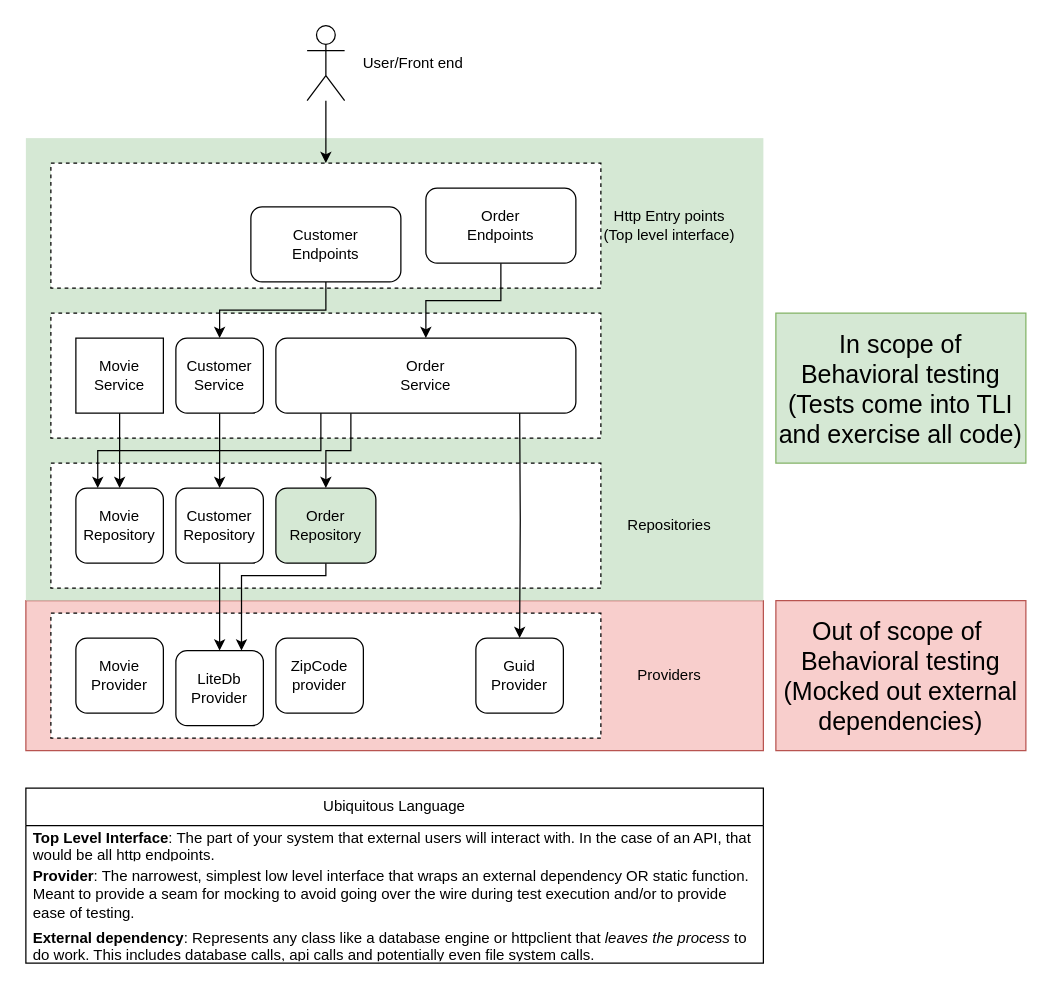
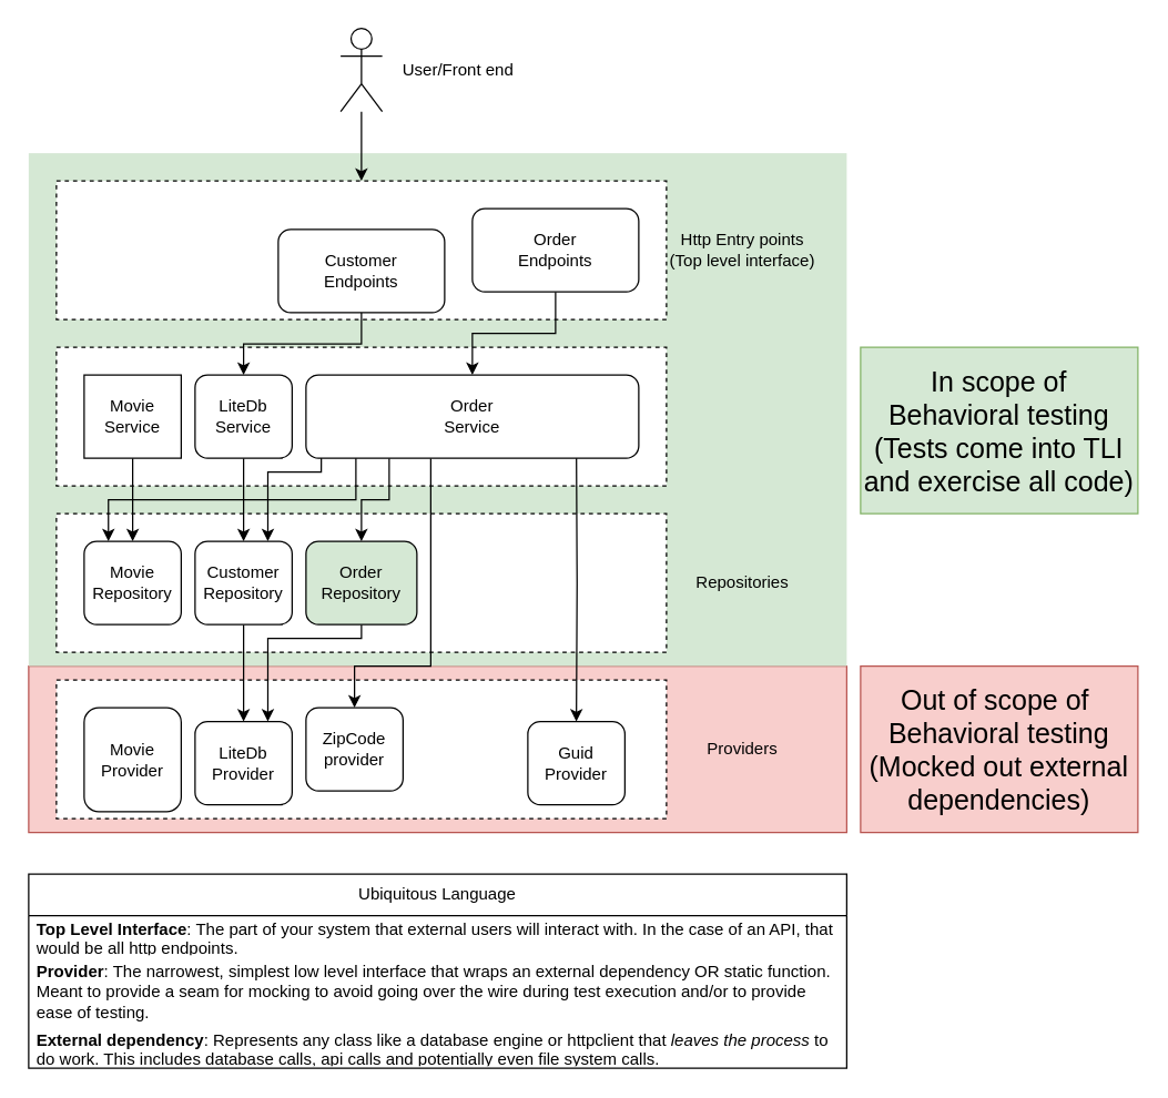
- <mxCell id="16" value="Customer&lt;br&gt;Service" style="rounded=1;whiteSpace=wrap;html=1;" parent="1" vertex="1"><mxGeometry x="140" y="270" width="70" height="60" as="geometry" /></mxCell>
+ <mxCell id="16" value="LiteDb&lt;br&gt;Service" style="rounded=1;whiteSpace=wrap;html=1;" parent="1" vertex="1"><mxGeometry x="140" y="270" width="70" height="60" as="geometry" /></mxCell>
+ <mxCell id="30" value="" style="edgeStyle=orthogonalEdgeStyle;rounded=0;orthogonalLoop=1;jettySize=auto;html=1;exitX=0.046;exitY=1;exitDx=0;exitDy=0;exitPerimeter=0;entryX=0.75;entryY=0;entryDx=0;entryDy=0;" parent="1" source="22" target="24" edge="1"><mxGeometry relative="1" as="geometry"><mxPoint x="350" y="340" as="sourcePoint" /><mxPoint x="410" y="400" as="targetPoint" /><Array as="points"><mxPoint x="231" y="340" /><mxPoint x="193" y="340" /></Array></mxGeometry></mxCell>
+ <mxCell id="21" style="edgeStyle=orthogonalEdgeStyle;rounded=0;orthogonalLoop=1;jettySize=auto;html=1;exitX=0.375;exitY=1;exitDx=0;exitDy=0;exitPerimeter=0;" parent="1" source="22" target="34" edge="1"><mxGeometry relative="1" as="geometry"><Array as="points"><mxPoint x="310" y="480" /><mxPoint x="255" y="480" /></Array></mxGeometry></mxCell>
- <mxCell id="33" value="Movie&lt;br&gt;Provider" style="rounded=1;whiteSpace=wrap;html=1;" parent="1" vertex="1"><mxGeometry x="60" y="510" width="70" height="60" as="geometry" /></mxCell>
+ <mxCell id="33" value="Movie&lt;br&gt;Provider" style="rounded=1;whiteSpace=wrap;html=1;" parent="1" vertex="1"><mxGeometry x="60" y="510" width="70" height="75" as="geometry" /></mxCell>
- <mxCell id="36" value="Guid&lt;br&gt;Provider" style="rounded=1;whiteSpace=wrap;html=1;" parent="1" vertex="1"><mxGeometry x="380" y="510" width="70" height="60" as="geometry" /></mxCell>
+ <mxCell id="36" value="Guid&lt;br&gt;Provider" style="rounded=1;whiteSpace=wrap;html=1;" parent="1" vertex="1"><mxGeometry x="380" y="520" width="70" height="60" as="geometry" /></mxCell>
